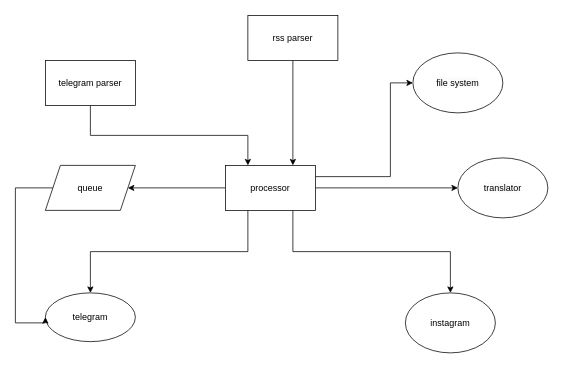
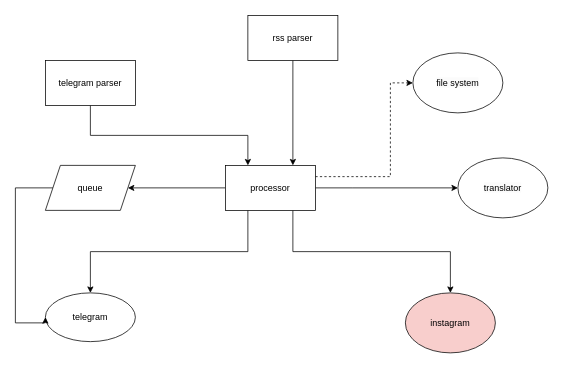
- <mxCell id="5" style="edgeStyle=orthogonalEdgeStyle;rounded=0;orthogonalLoop=1;jettySize=auto;html=1;entryX=0;entryY=0.5;entryDx=0;entryDy=0;exitX=1;exitY=0.25;exitDx=0;exitDy=0;" edge="1" parent="1" source="7" target="13"><mxGeometry relative="1" as="geometry"><Array as="points"><mxPoint x="520" y="235" /><mxPoint x="520" y="110" /></Array></mxGeometry></mxCell>
+ <mxCell id="5" style="edgeStyle=orthogonalEdgeStyle;rounded=0;orthogonalLoop=1;jettySize=auto;html=1;entryX=0;entryY=0.5;entryDx=0;entryDy=0;exitX=1;exitY=0.25;exitDx=0;exitDy=0;dashed=1;" edge="1" parent="1" source="7" target="13"><mxGeometry relative="1" as="geometry"><Array as="points"><mxPoint x="520" y="235" /><mxPoint x="520" y="110" /></Array></mxGeometry></mxCell>
- <mxCell id="15" value="instagram" style="ellipse;whiteSpace=wrap;html=1;" vertex="1" parent="1"><mxGeometry x="540" y="390" width="120" height="80" as="geometry" /></mxCell>
+ <mxCell id="15" value="instagram" style="ellipse;whiteSpace=wrap;html=1;fillColor=#f8cecc;" vertex="1" parent="1"><mxGeometry x="540" y="390" width="120" height="80" as="geometry" /></mxCell>
